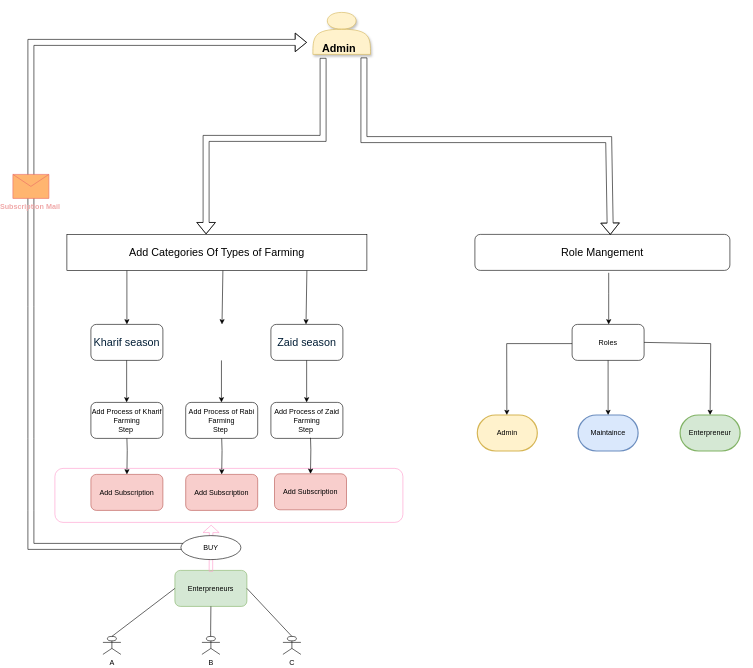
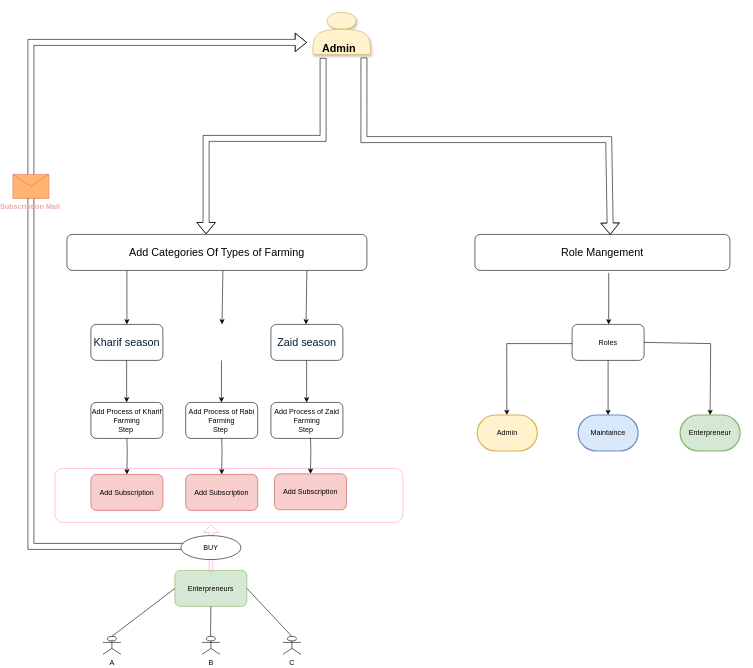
- <mxCell id="11" value="&lt;font style=&quot;font-size: 18px;&quot;&gt;Add Categories Of Types of Farming&lt;/font&gt;" style="whiteSpace=wrap;html=1;rounded=0;" vertex="1" parent="1"><mxGeometry x="110" y="390" width="500" height="60" as="geometry" /></mxCell>
+ <mxCell id="11" value="&lt;font style=&quot;font-size: 18px;&quot;&gt;Add Categories Of Types of Farming&lt;/font&gt;" style="rounded=1;whiteSpace=wrap;html=1;" vertex="1" parent="1"><mxGeometry x="110" y="390" width="500" height="60" as="geometry" /></mxCell>
